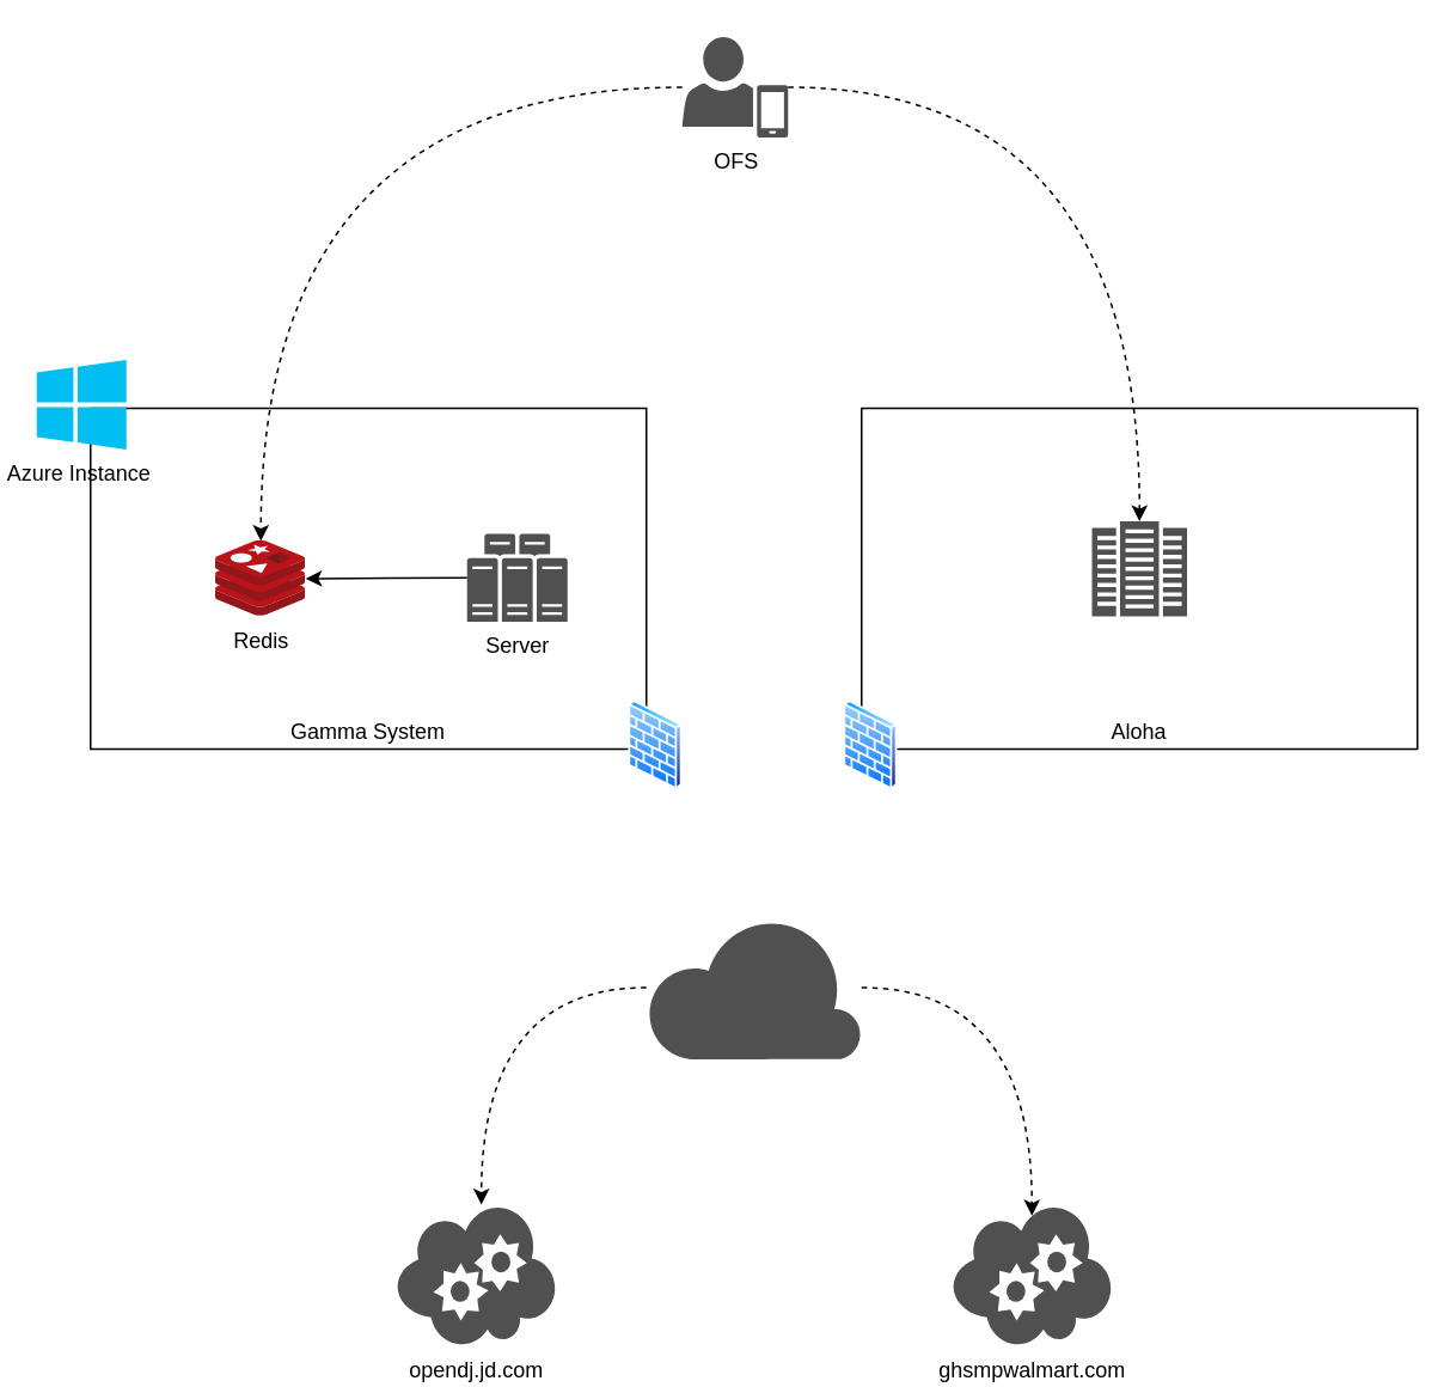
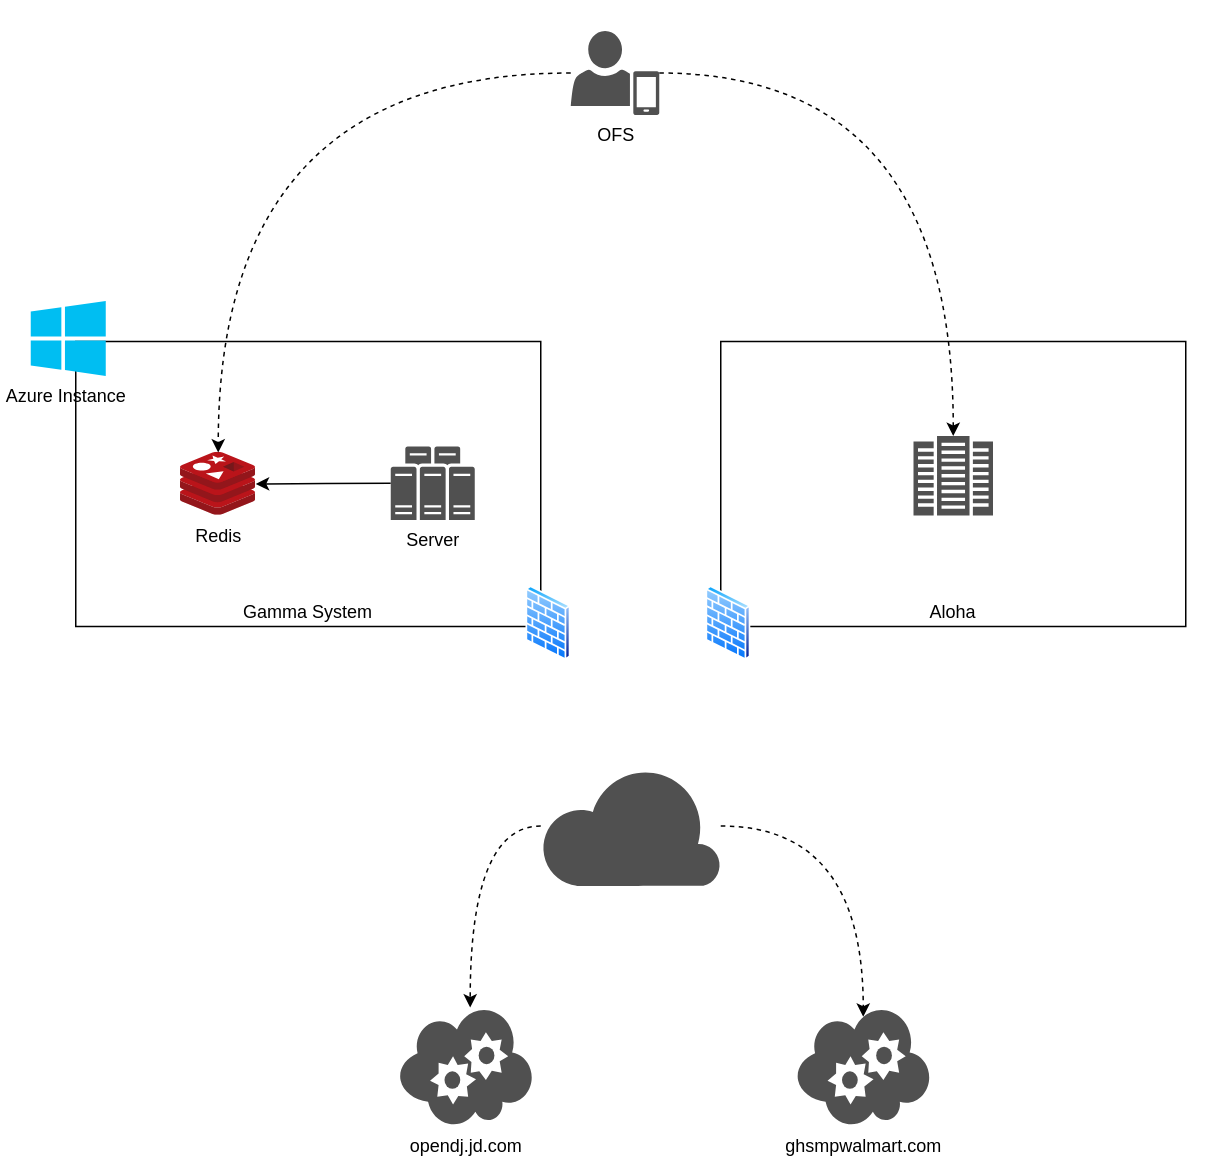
- <mxCell id="20" value="opendj.jd.com" style="verticalLabelPosition=bottom;html=1;verticalAlign=top;align=center;strokeColor=none;fillColor=#505050;shape=mxgraph.azure.cloud_service;" vertex="1" parent="1"><mxGeometry x="220" y="670" width="90" height="80" as="geometry" /></mxCell>
+ <mxCell id="20" value="opendj.jd.com" style="verticalLabelPosition=bottom;html=1;verticalAlign=top;align=center;strokeColor=none;fillColor=#505050;shape=mxgraph.azure.cloud_service;" vertex="1" parent="1"><mxGeometry x="265" y="670" width="90" height="80" as="geometry" /></mxCell>
